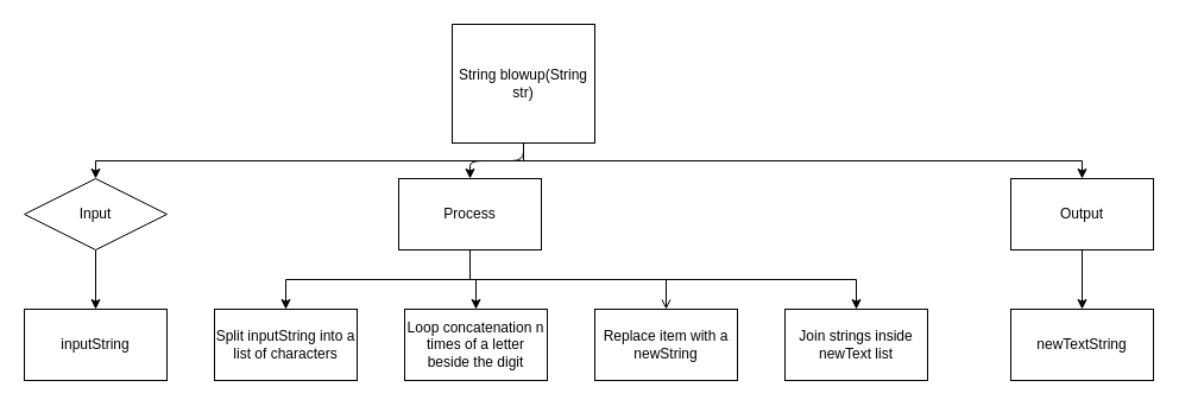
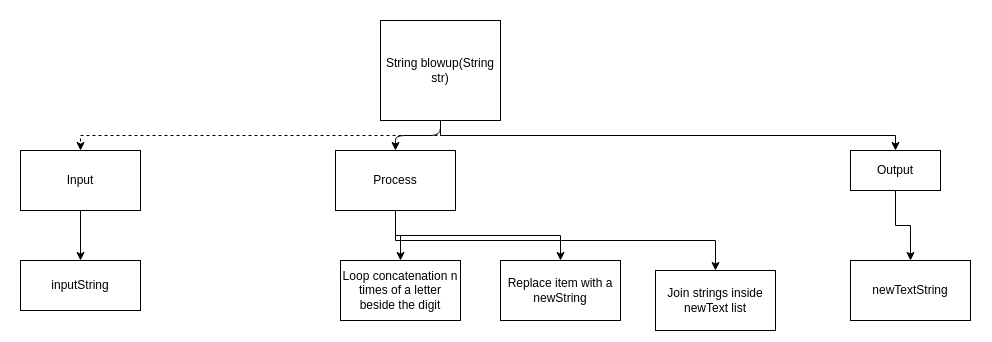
- <mxCell id="4" style="edgeStyle=orthogonalEdgeStyle;rounded=0;html=1;exitX=0.5;exitY=1;exitDx=0;exitDy=0;entryX=0.5;entryY=0;entryDx=0;entryDy=0;" parent="1" source="5" target="7" edge="1"><mxGeometry relative="1" as="geometry" /></mxCell>
+ <mxCell id="4" style="edgeStyle=orthogonalEdgeStyle;rounded=0;html=1;exitX=0.5;exitY=1;exitDx=0;exitDy=0;entryX=0.5;entryY=0;entryDx=0;entryDy=0;dashed=1;" parent="1" source="5" target="7" edge="1"><mxGeometry relative="1" as="geometry" /></mxCell>
- <mxCell id="7" value="Input" style="rhombus;whiteSpace=wrap;html=1;" parent="1" vertex="1"><mxGeometry x="20" y="150" width="120" height="60" as="geometry" /></mxCell>
+ <mxCell id="7" value="Input" style="rounded=0;whiteSpace=wrap;html=1;" parent="1" vertex="1"><mxGeometry x="20" y="150" width="120" height="60" as="geometry" /></mxCell>
- <mxCell id="14" value="Output" style="rounded=0;whiteSpace=wrap;html=1;" parent="1" vertex="1"><mxGeometry x="850" y="150" width="120" height="60" as="geometry" /></mxCell>
+ <mxCell id="14" value="Output" style="rounded=0;whiteSpace=wrap;html=1;" parent="1" vertex="1"><mxGeometry x="850" y="150" width="90" height="40" as="geometry" /></mxCell>
- <mxCell id="8" style="edgeStyle=orthogonalEdgeStyle;rounded=0;html=1;exitX=0.5;exitY=1;exitDx=0;exitDy=0;entryX=0.5;entryY=0;entryDx=0;entryDy=0;" parent="1" source="12" target="16" edge="1"><mxGeometry relative="1" as="geometry" /></mxCell>
- <mxCell id="10" style="edgeStyle=orthogonalEdgeStyle;rounded=0;html=1;exitX=0.5;exitY=1;exitDx=0;exitDy=0;entryX=0.5;entryY=0;entryDx=0;entryDy=0;endArrow=open;" parent="1" source="12" target="18" edge="1"><mxGeometry relative="1" as="geometry" /></mxCell>
+ <mxCell id="10" style="edgeStyle=orthogonalEdgeStyle;rounded=0;html=1;exitX=0.5;exitY=1;exitDx=0;exitDy=0;entryX=0.5;entryY=0;entryDx=0;entryDy=0;" parent="1" source="12" target="18" edge="1"><mxGeometry relative="1" as="geometry" /></mxCell>
- <mxCell id="15" value="inputString" style="rounded=0;whiteSpace=wrap;html=1;" parent="1" vertex="1"><mxGeometry x="20" y="260" width="120" height="60" as="geometry" /></mxCell>
+ <mxCell id="15" value="inputString" style="rounded=0;whiteSpace=wrap;html=1;" parent="1" vertex="1"><mxGeometry x="20" y="260" width="120" height="50" as="geometry" /></mxCell>
- <mxCell id="16" value="Split inputString into a list of characters" style="rounded=0;whiteSpace=wrap;html=1;" parent="1" vertex="1"><mxGeometry x="180" y="260" width="120" height="60" as="geometry" /></mxCell>
- <mxCell id="19" value="Join strings inside newText list" style="rounded=0;whiteSpace=wrap;html=1;" parent="1" vertex="1"><mxGeometry x="660" y="260" width="120" height="60" as="geometry" /></mxCell>
+ <mxCell id="19" value="Join strings inside newText list" style="rounded=0;whiteSpace=wrap;html=1;" parent="1" vertex="1"><mxGeometry x="655" y="270" width="120" height="60" as="geometry" /></mxCell>
